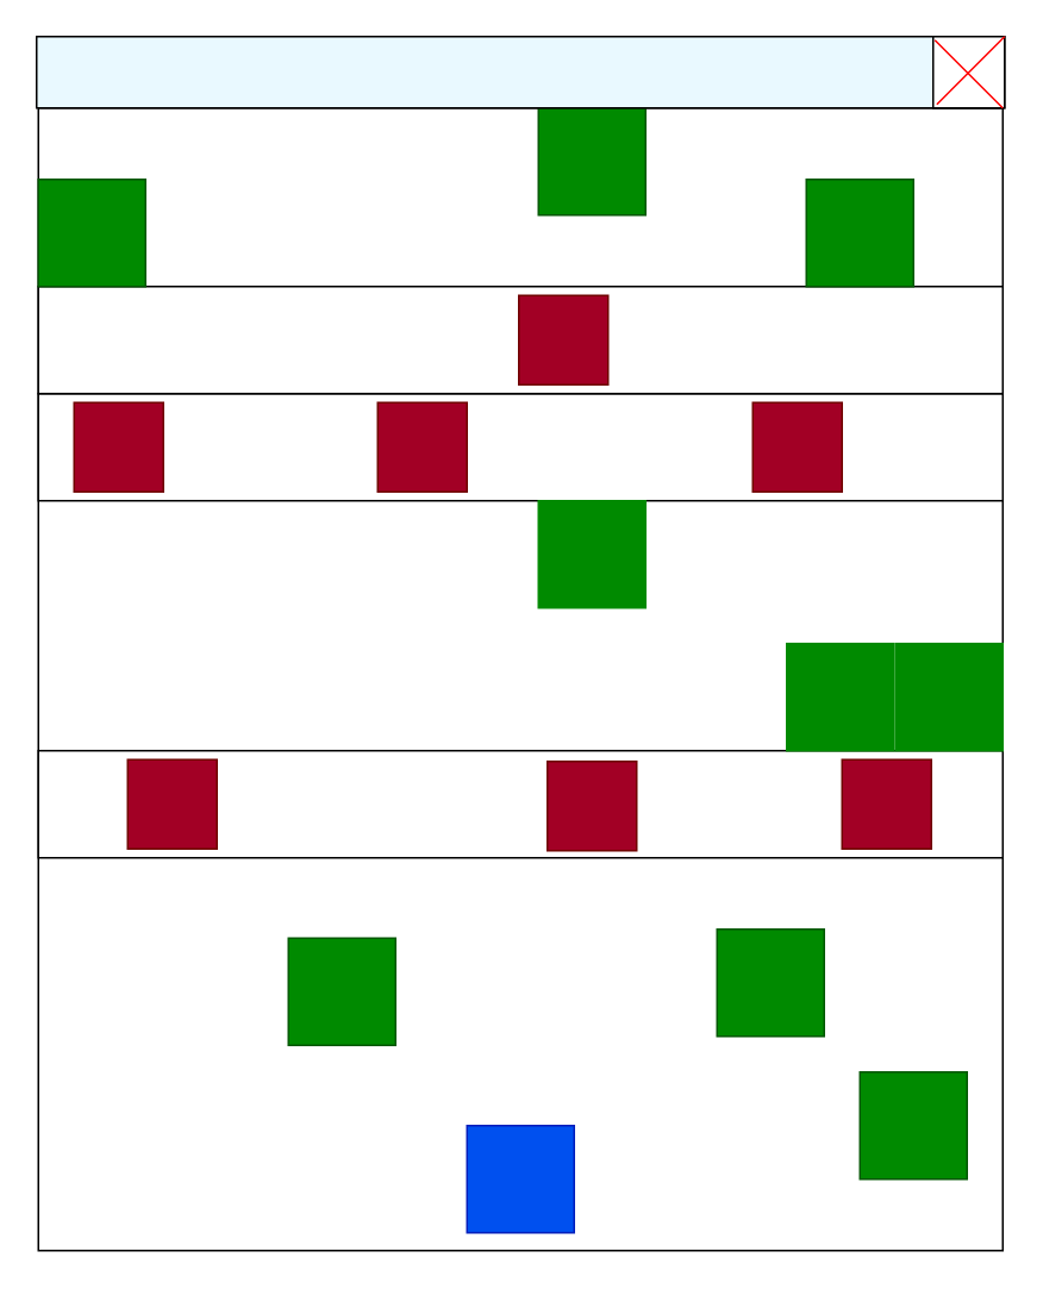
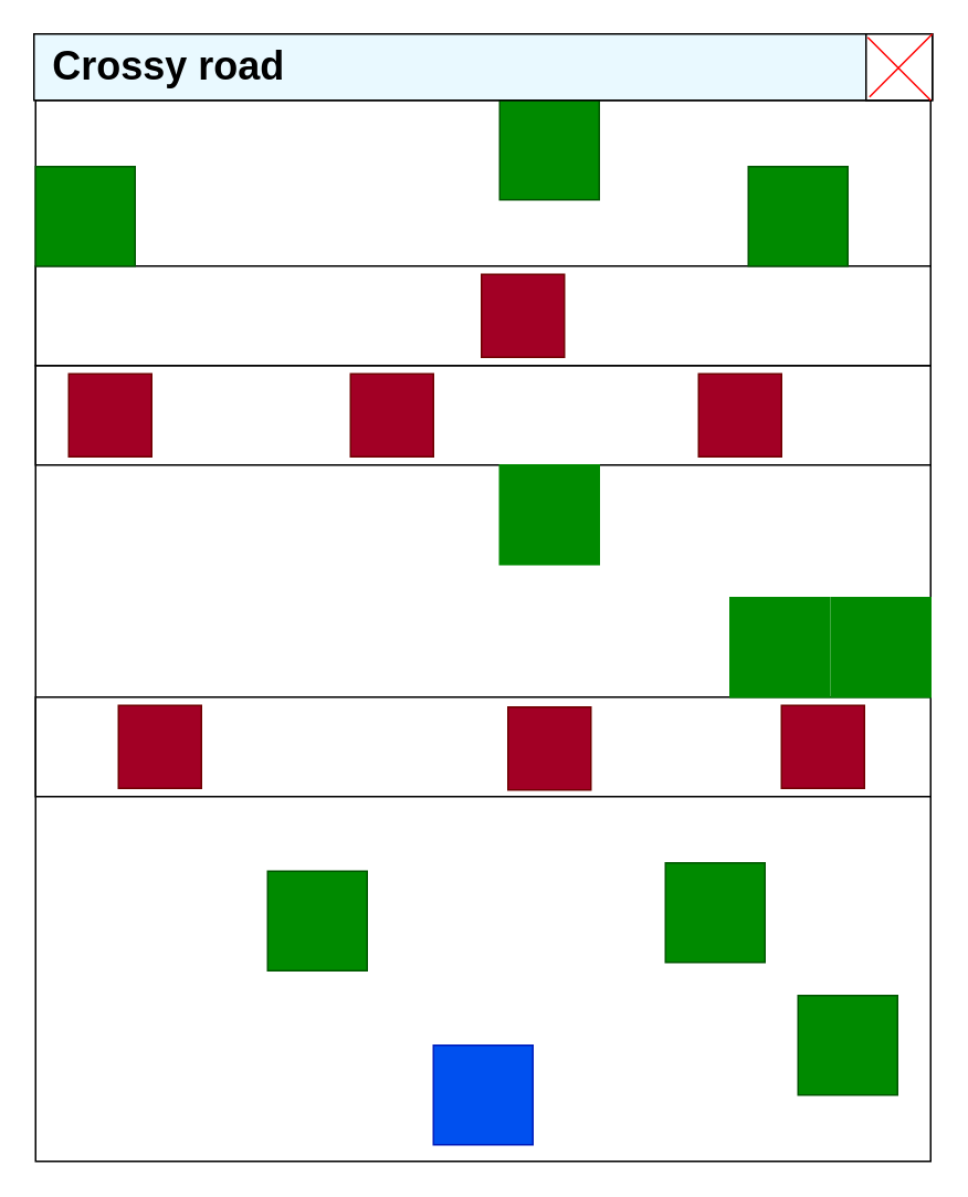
+ <mxCell id="27" value="Crossy road" style="text;strokeColor=none;fillColor=none;html=1;fontSize=24;fontStyle=1;verticalAlign=middle;align=center;fontColor=#000000;" vertex="1" parent="1"><mxGeometry x="21" y="20" width="160" height="40" as="geometry" /></mxCell>
